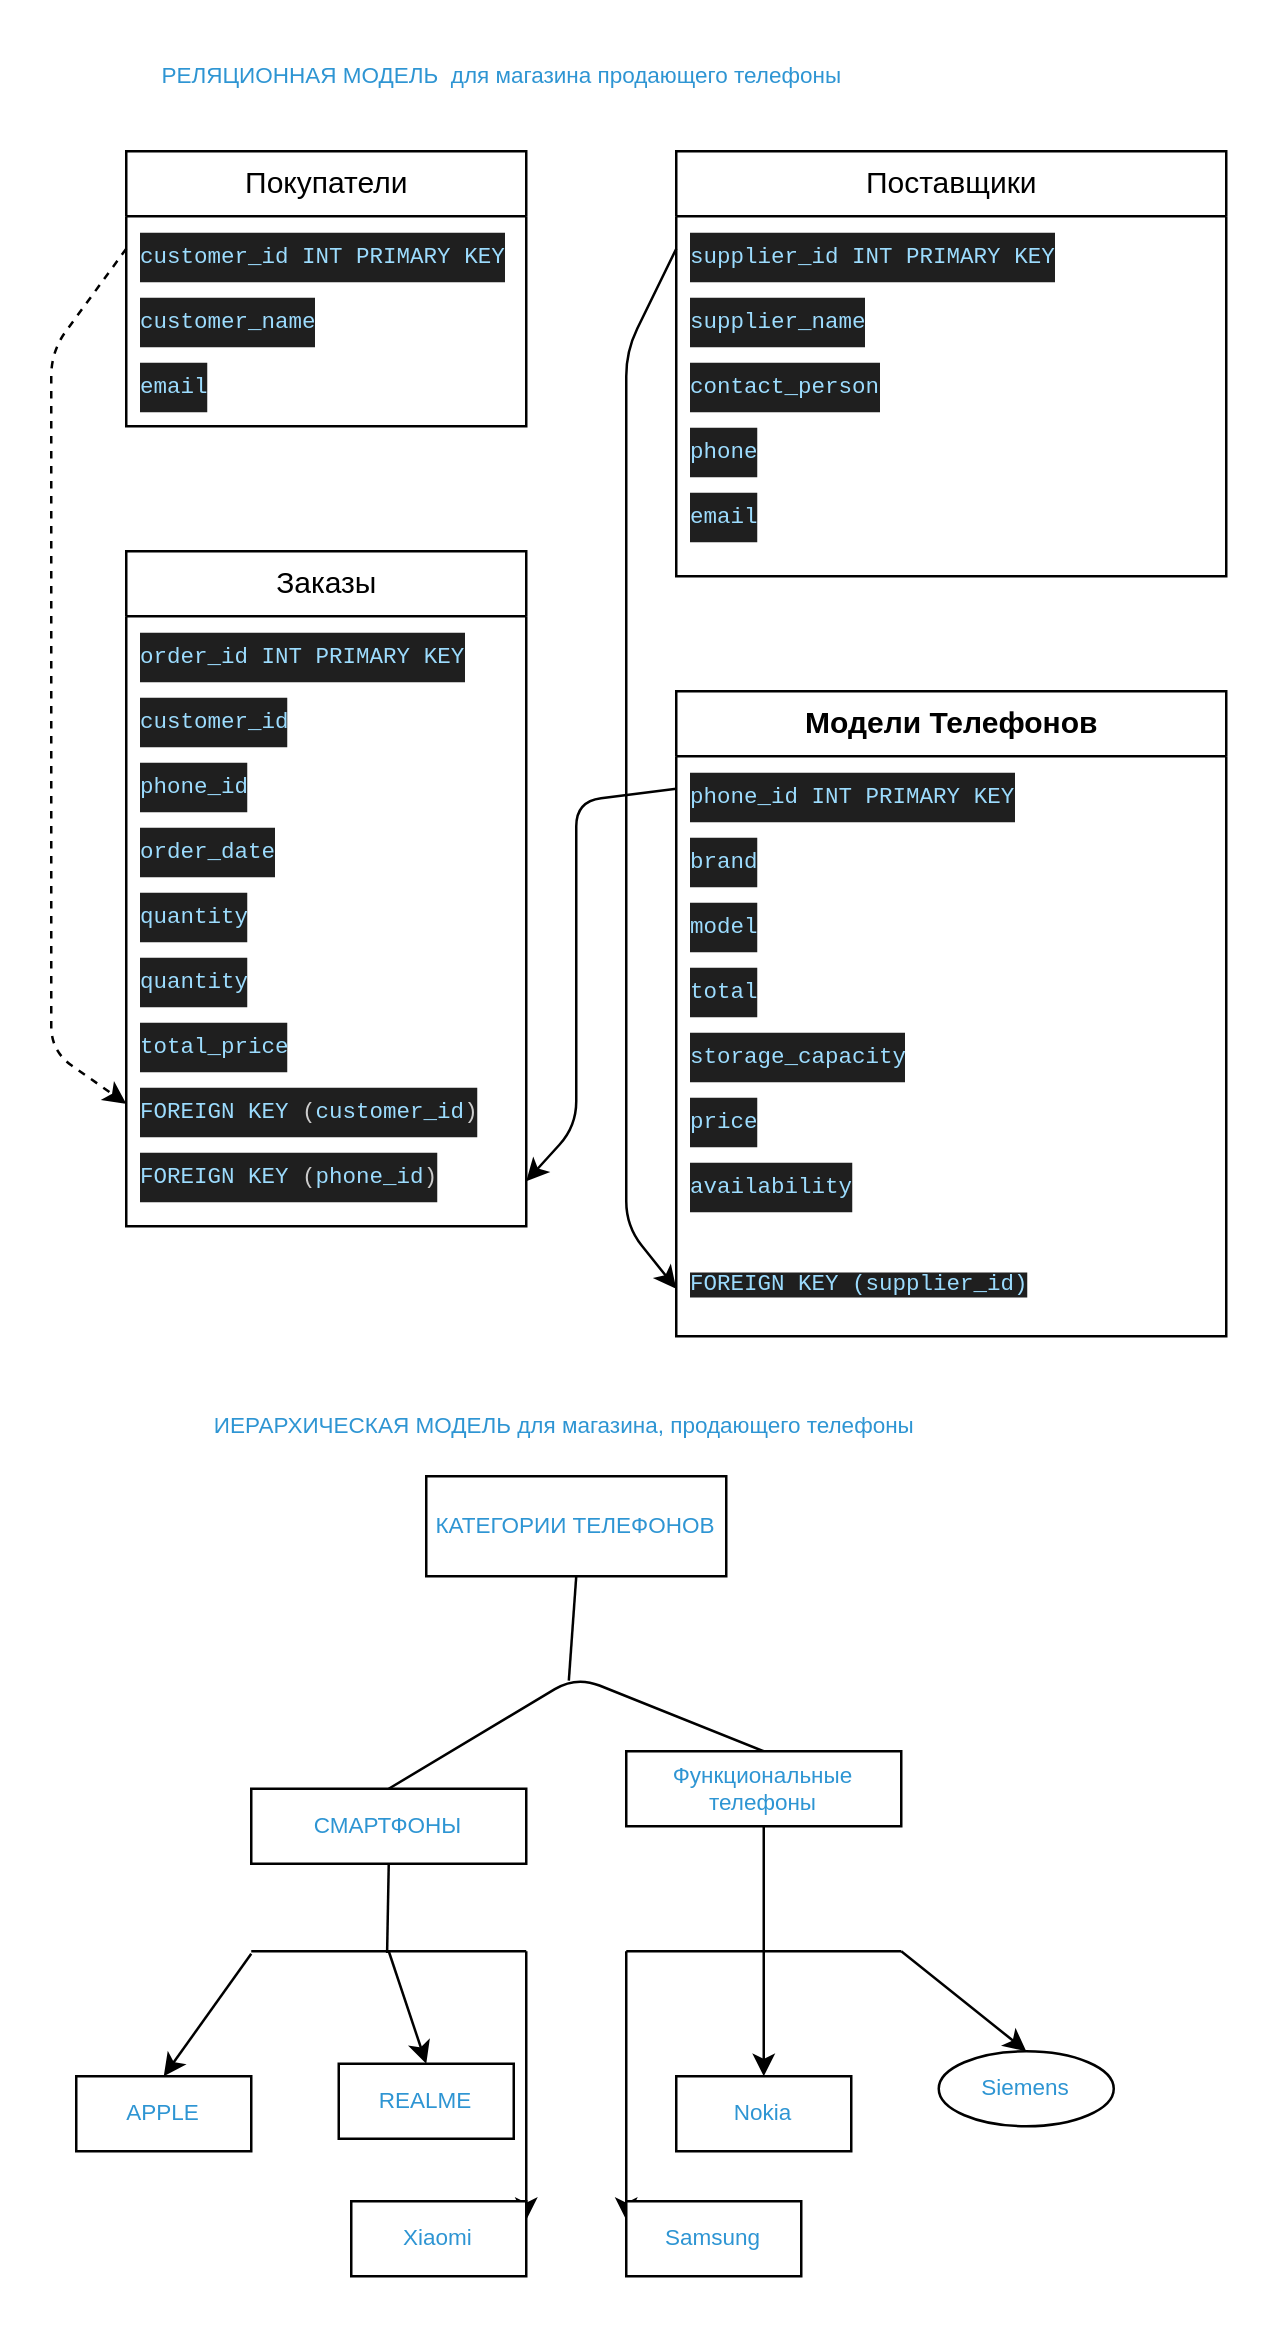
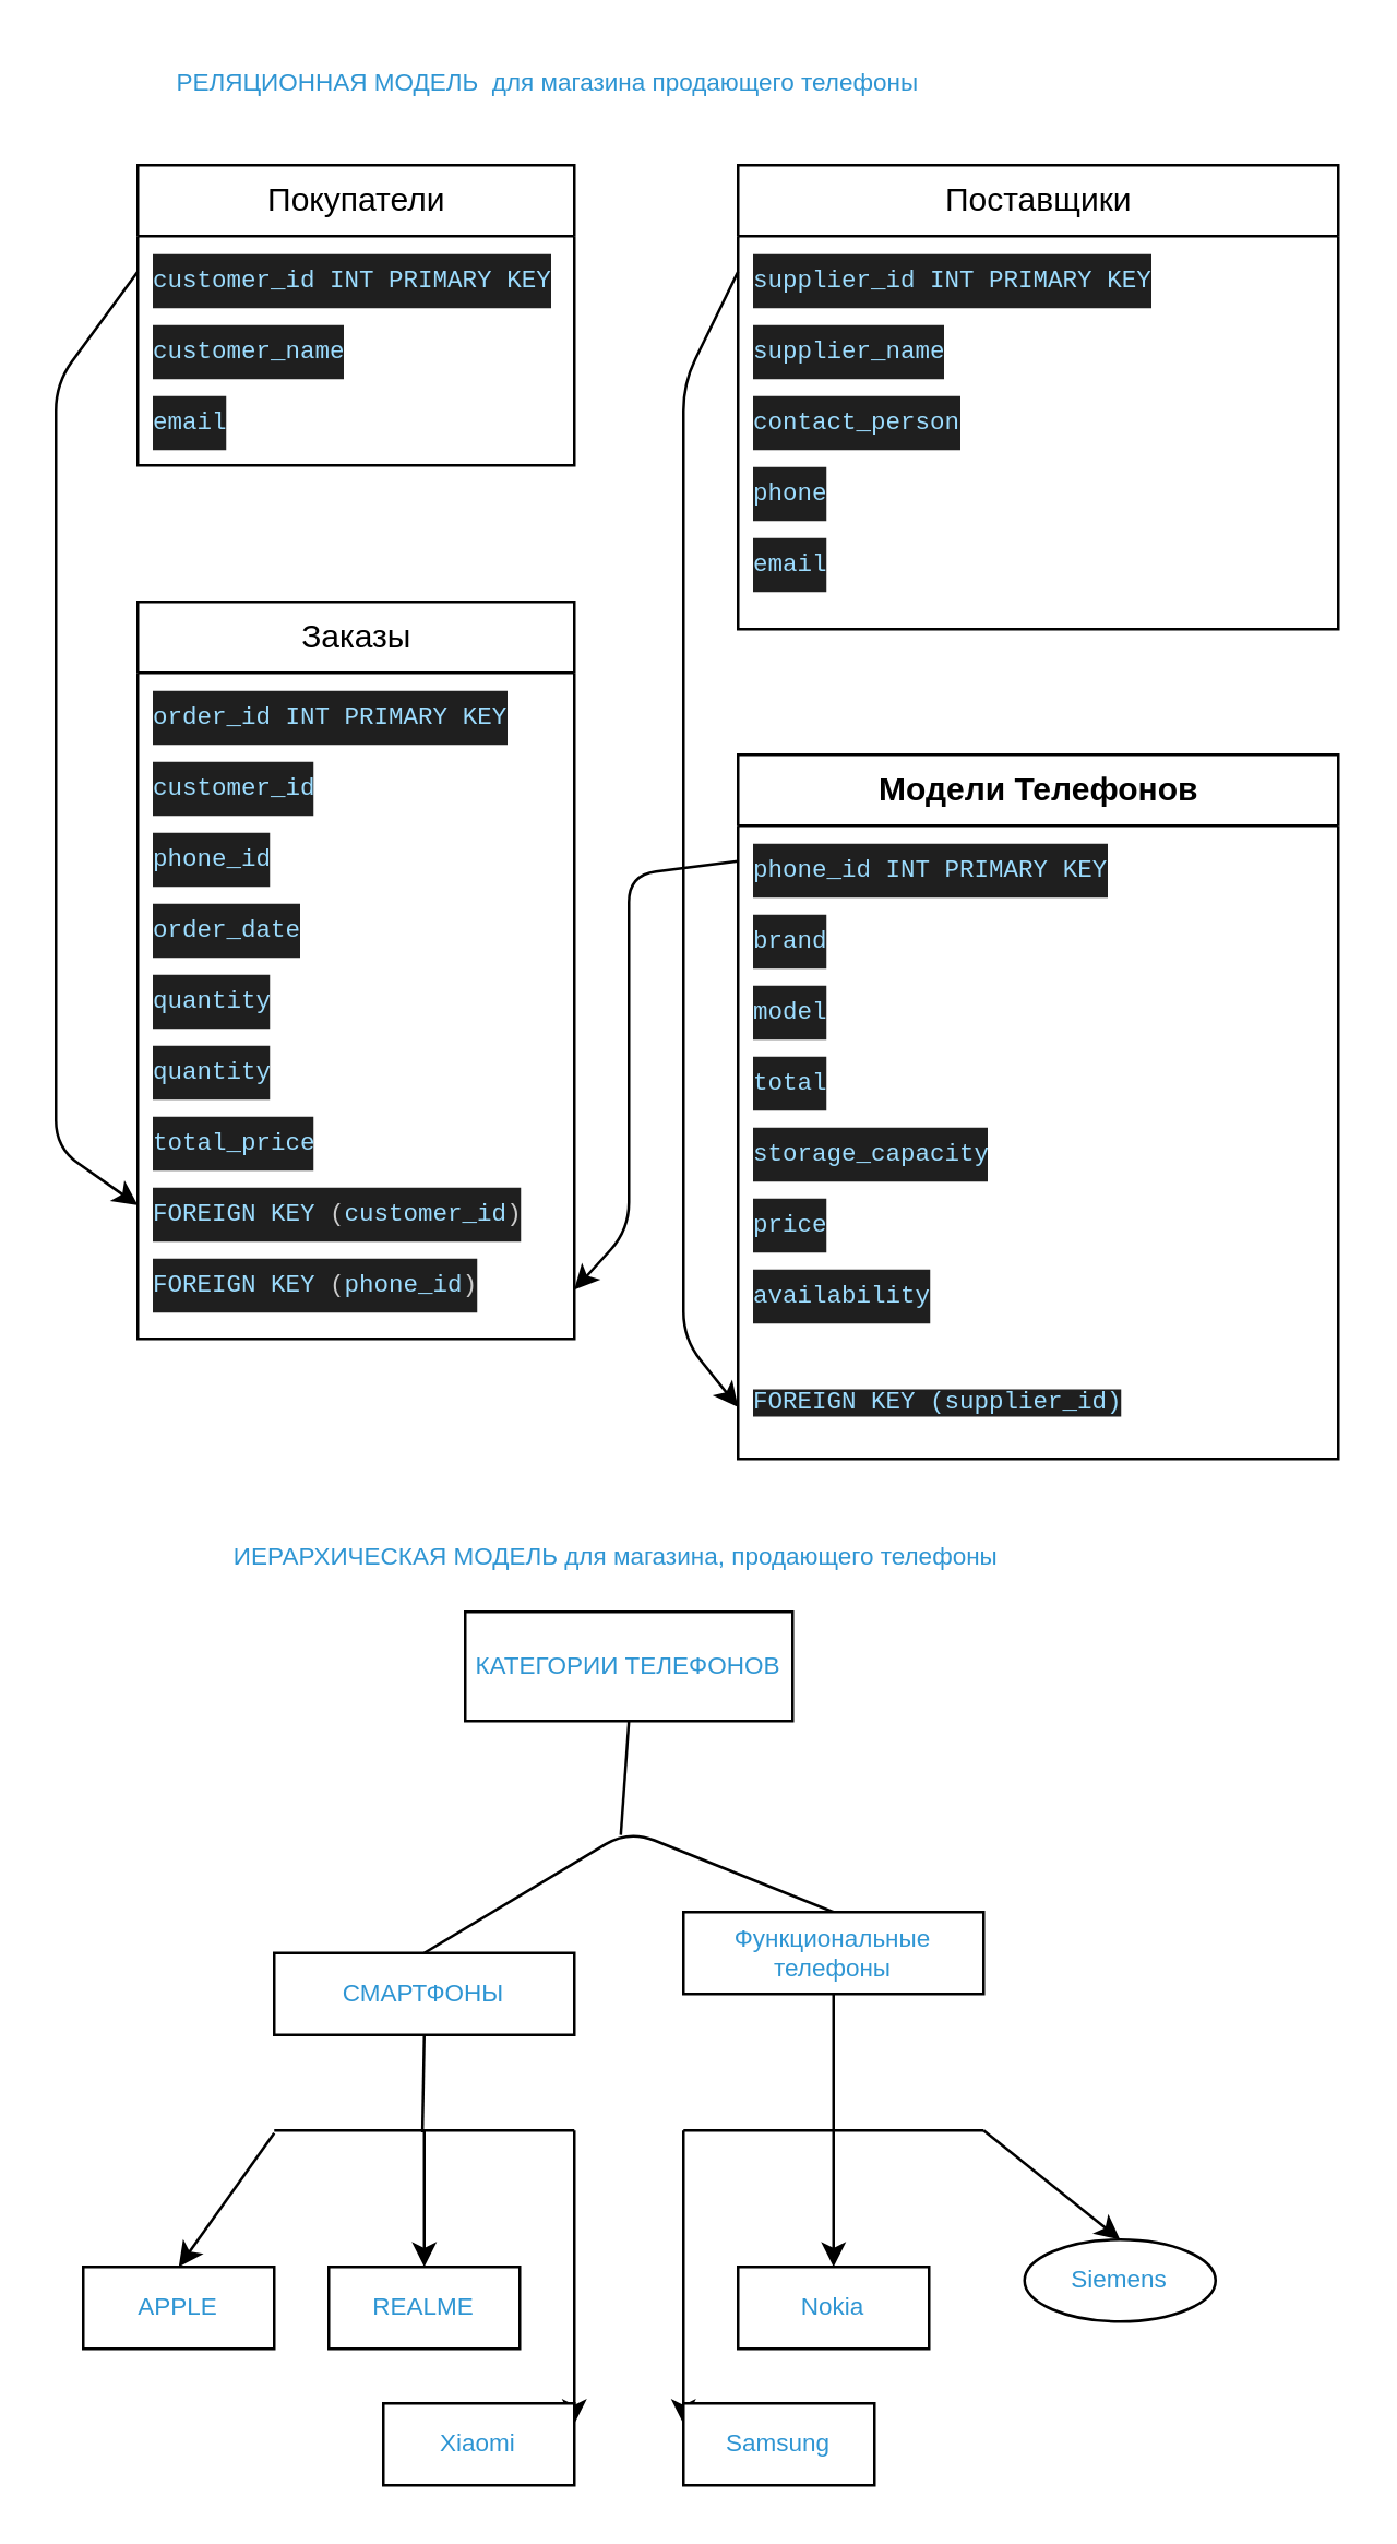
- <mxCell id="33" value="" style="endArrow=classic;html=1;fontFamily=Helvetica;fontSize=9;fontColor=#2E95D3;exitX=0;exitY=0.5;exitDx=0;exitDy=0;entryX=0;entryY=0.5;entryDx=0;entryDy=0;dashed=1;" edge="1" parent="1" source="3" target="29"><mxGeometry width="50" height="50" relative="1" as="geometry"><mxPoint x="190" y="160" as="sourcePoint" /><mxPoint x="240" y="110" as="targetPoint" /><Array as="points"><mxPoint x="20" y="140" /><mxPoint x="20" y="420" /></Array></mxGeometry></mxCell>
+ <mxCell id="33" value="" style="endArrow=classic;html=1;fontFamily=Helvetica;fontSize=9;fontColor=#2E95D3;exitX=0;exitY=0.5;exitDx=0;exitDy=0;entryX=0;entryY=0.5;entryDx=0;entryDy=0;" edge="1" parent="1" source="3" target="29"><mxGeometry width="50" height="50" relative="1" as="geometry"><mxPoint x="190" y="160" as="sourcePoint" /><mxPoint x="240" y="110" as="targetPoint" /><Array as="points"><mxPoint x="20" y="140" /><mxPoint x="20" y="420" /></Array></mxGeometry></mxCell>
- <mxCell id="52" value="REALME" style="rounded=0;whiteSpace=wrap;html=1;fontFamily=Helvetica;fontSize=9;fontColor=#2E95D3;" vertex="1" parent="1"><mxGeometry x="135" y="825" width="70" height="30" as="geometry" /></mxCell>
+ <mxCell id="52" value="REALME" style="rounded=0;whiteSpace=wrap;html=1;fontFamily=Helvetica;fontSize=9;fontColor=#2E95D3;" vertex="1" parent="1"><mxGeometry x="120" y="830" width="70" height="30" as="geometry" /></mxCell>
